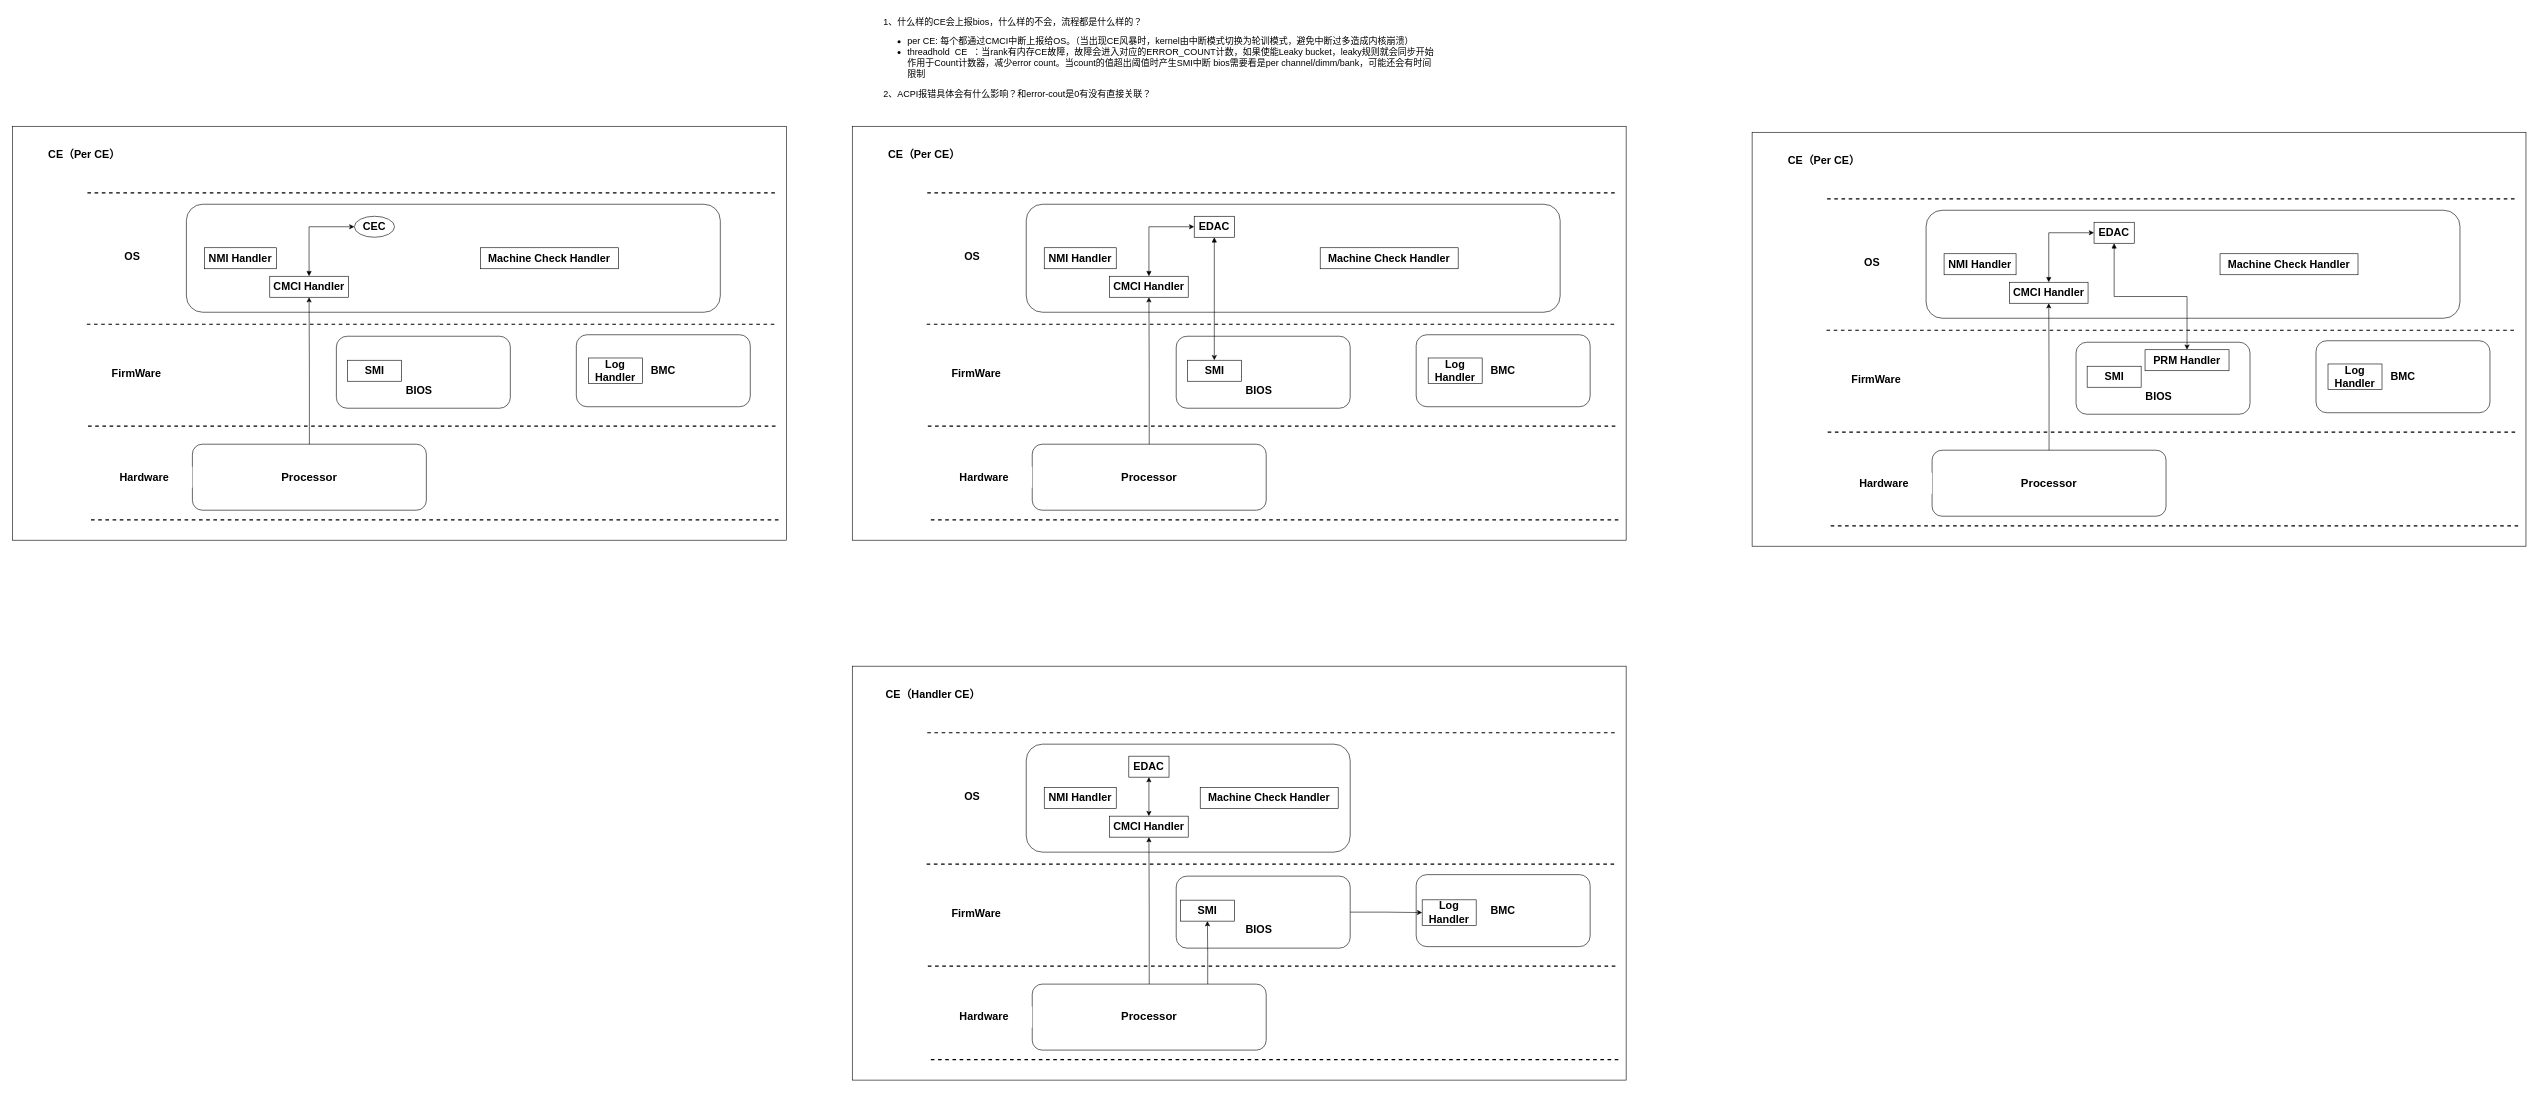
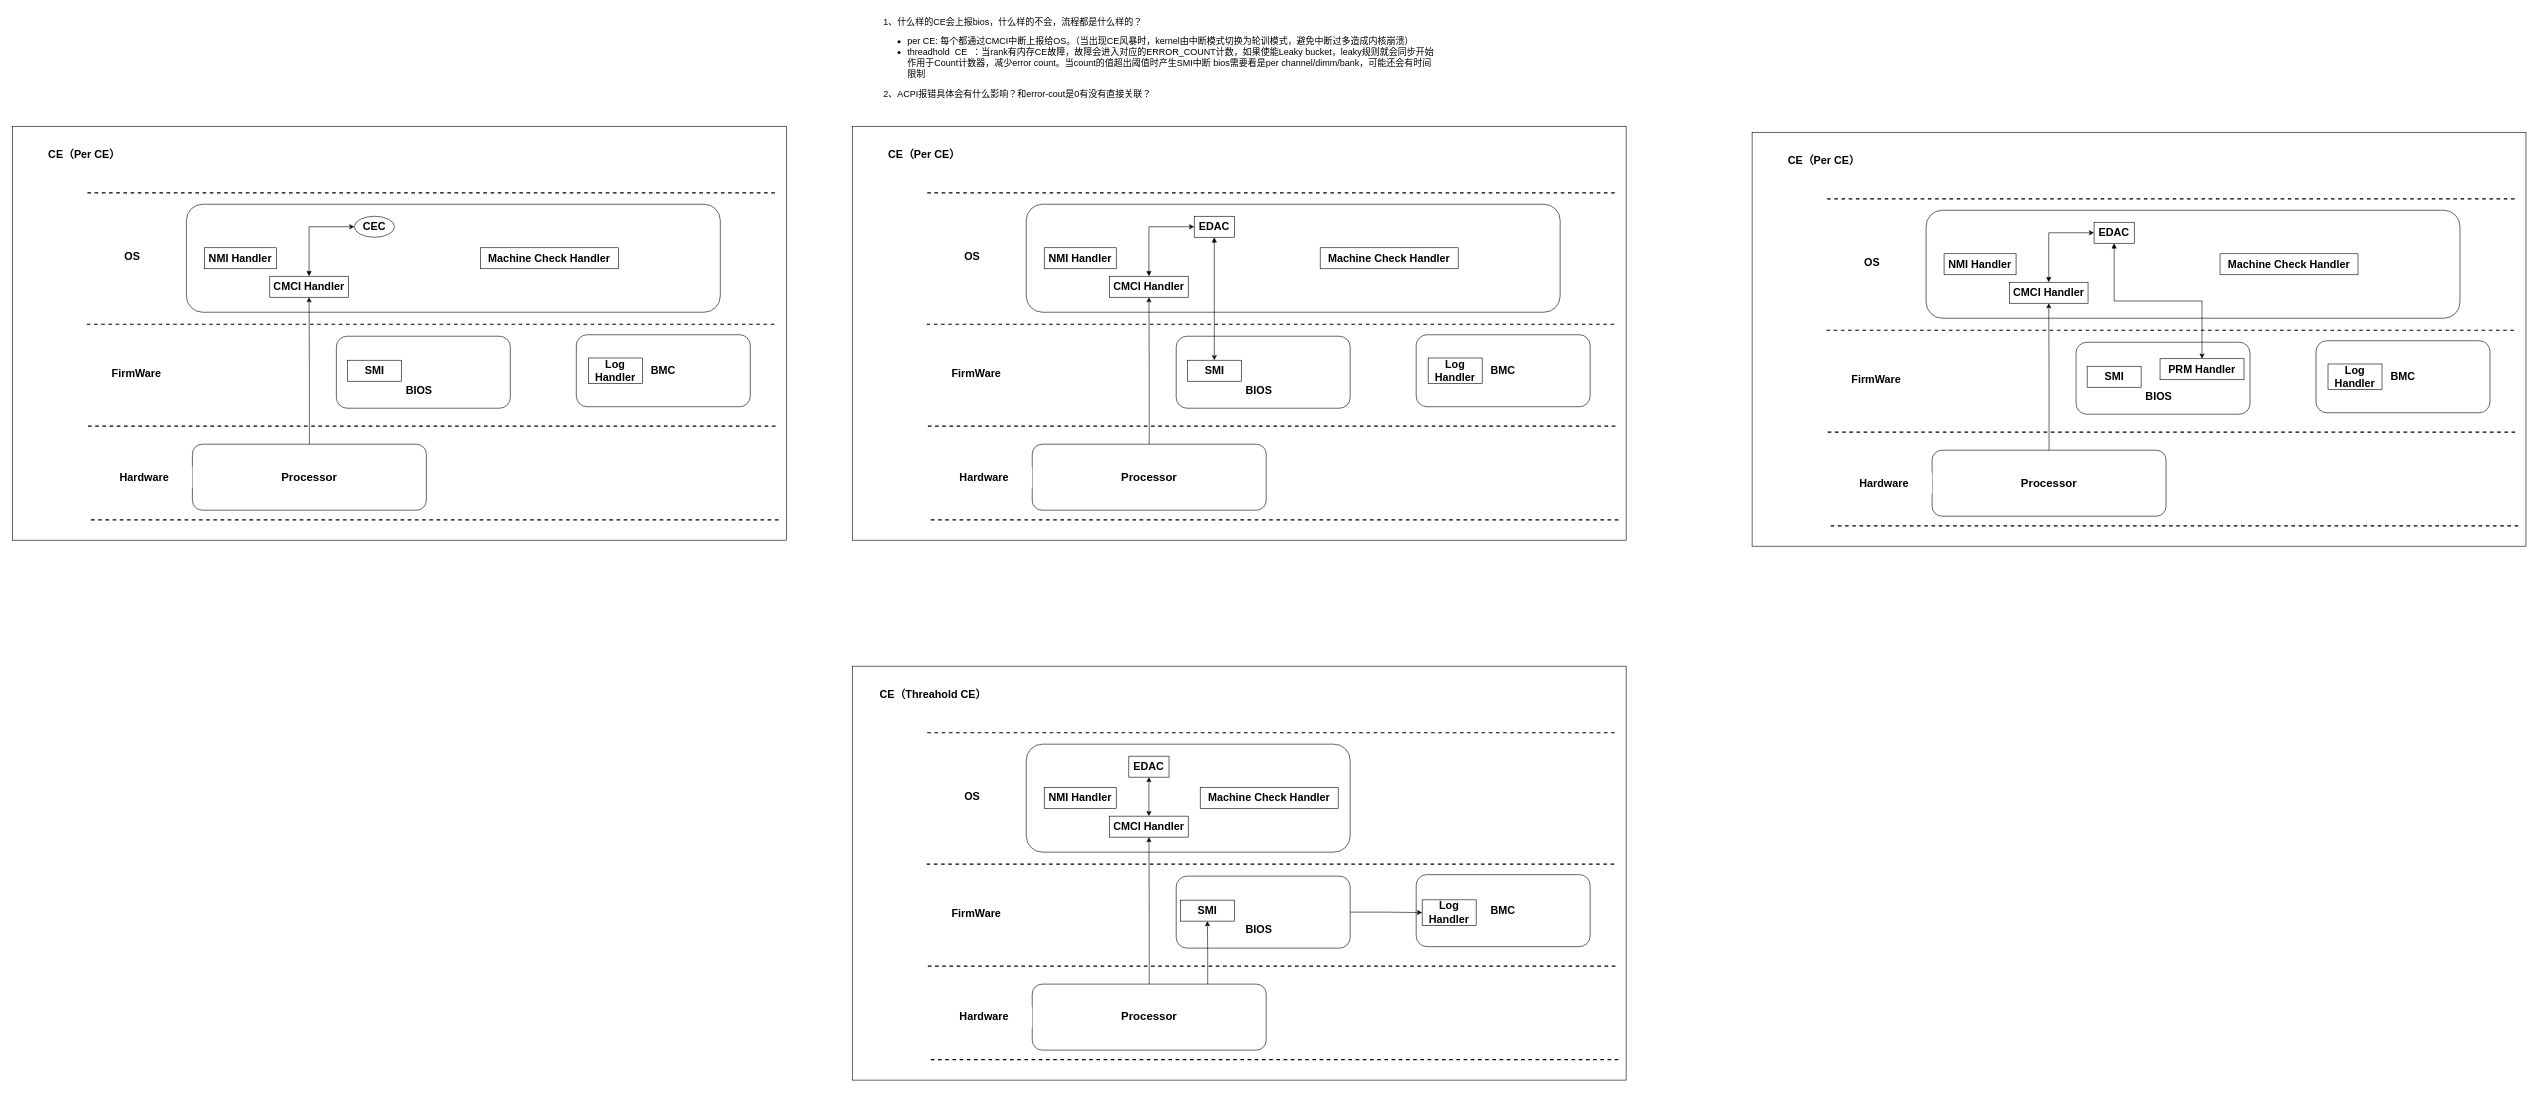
- <mxCell id="73" value="&lt;b&gt;&lt;font style=&quot;font-size: 18px;&quot;&gt;PRM Handler&lt;/font&gt;&lt;/b&gt;" style="rounded=0;whiteSpace=wrap;html=1;" parent="1" vertex="1"><mxGeometry x="3575" y="582.5" width="140" height="35" as="geometry" /></mxCell>
+ <mxCell id="73" value="&lt;b&gt;&lt;font style=&quot;font-size: 18px;&quot;&gt;PRM Handler&lt;/font&gt;&lt;/b&gt;" style="rounded=0;whiteSpace=wrap;html=1;" parent="1" vertex="1"><mxGeometry x="3600" y="597.5" width="140" height="35" as="geometry" /></mxCell>
- <mxCell id="37" value="&lt;b&gt;&lt;font style=&quot;font-size: 18px;&quot;&gt;CE（Handler CE）&lt;/font&gt;&lt;/b&gt;" style="rounded=0;whiteSpace=wrap;html=1;strokeColor=none;" parent="1" vertex="1"><mxGeometry x="1460" y="1140" width="190" height="35" as="geometry" /></mxCell>
+ <mxCell id="37" value="&lt;b&gt;&lt;font style=&quot;font-size: 18px;&quot;&gt;CE（Threahold CE）&lt;/font&gt;&lt;/b&gt;" style="rounded=0;whiteSpace=wrap;html=1;strokeColor=none;" parent="1" vertex="1"><mxGeometry x="1460" y="1140" width="190" height="35" as="geometry" /></mxCell>
